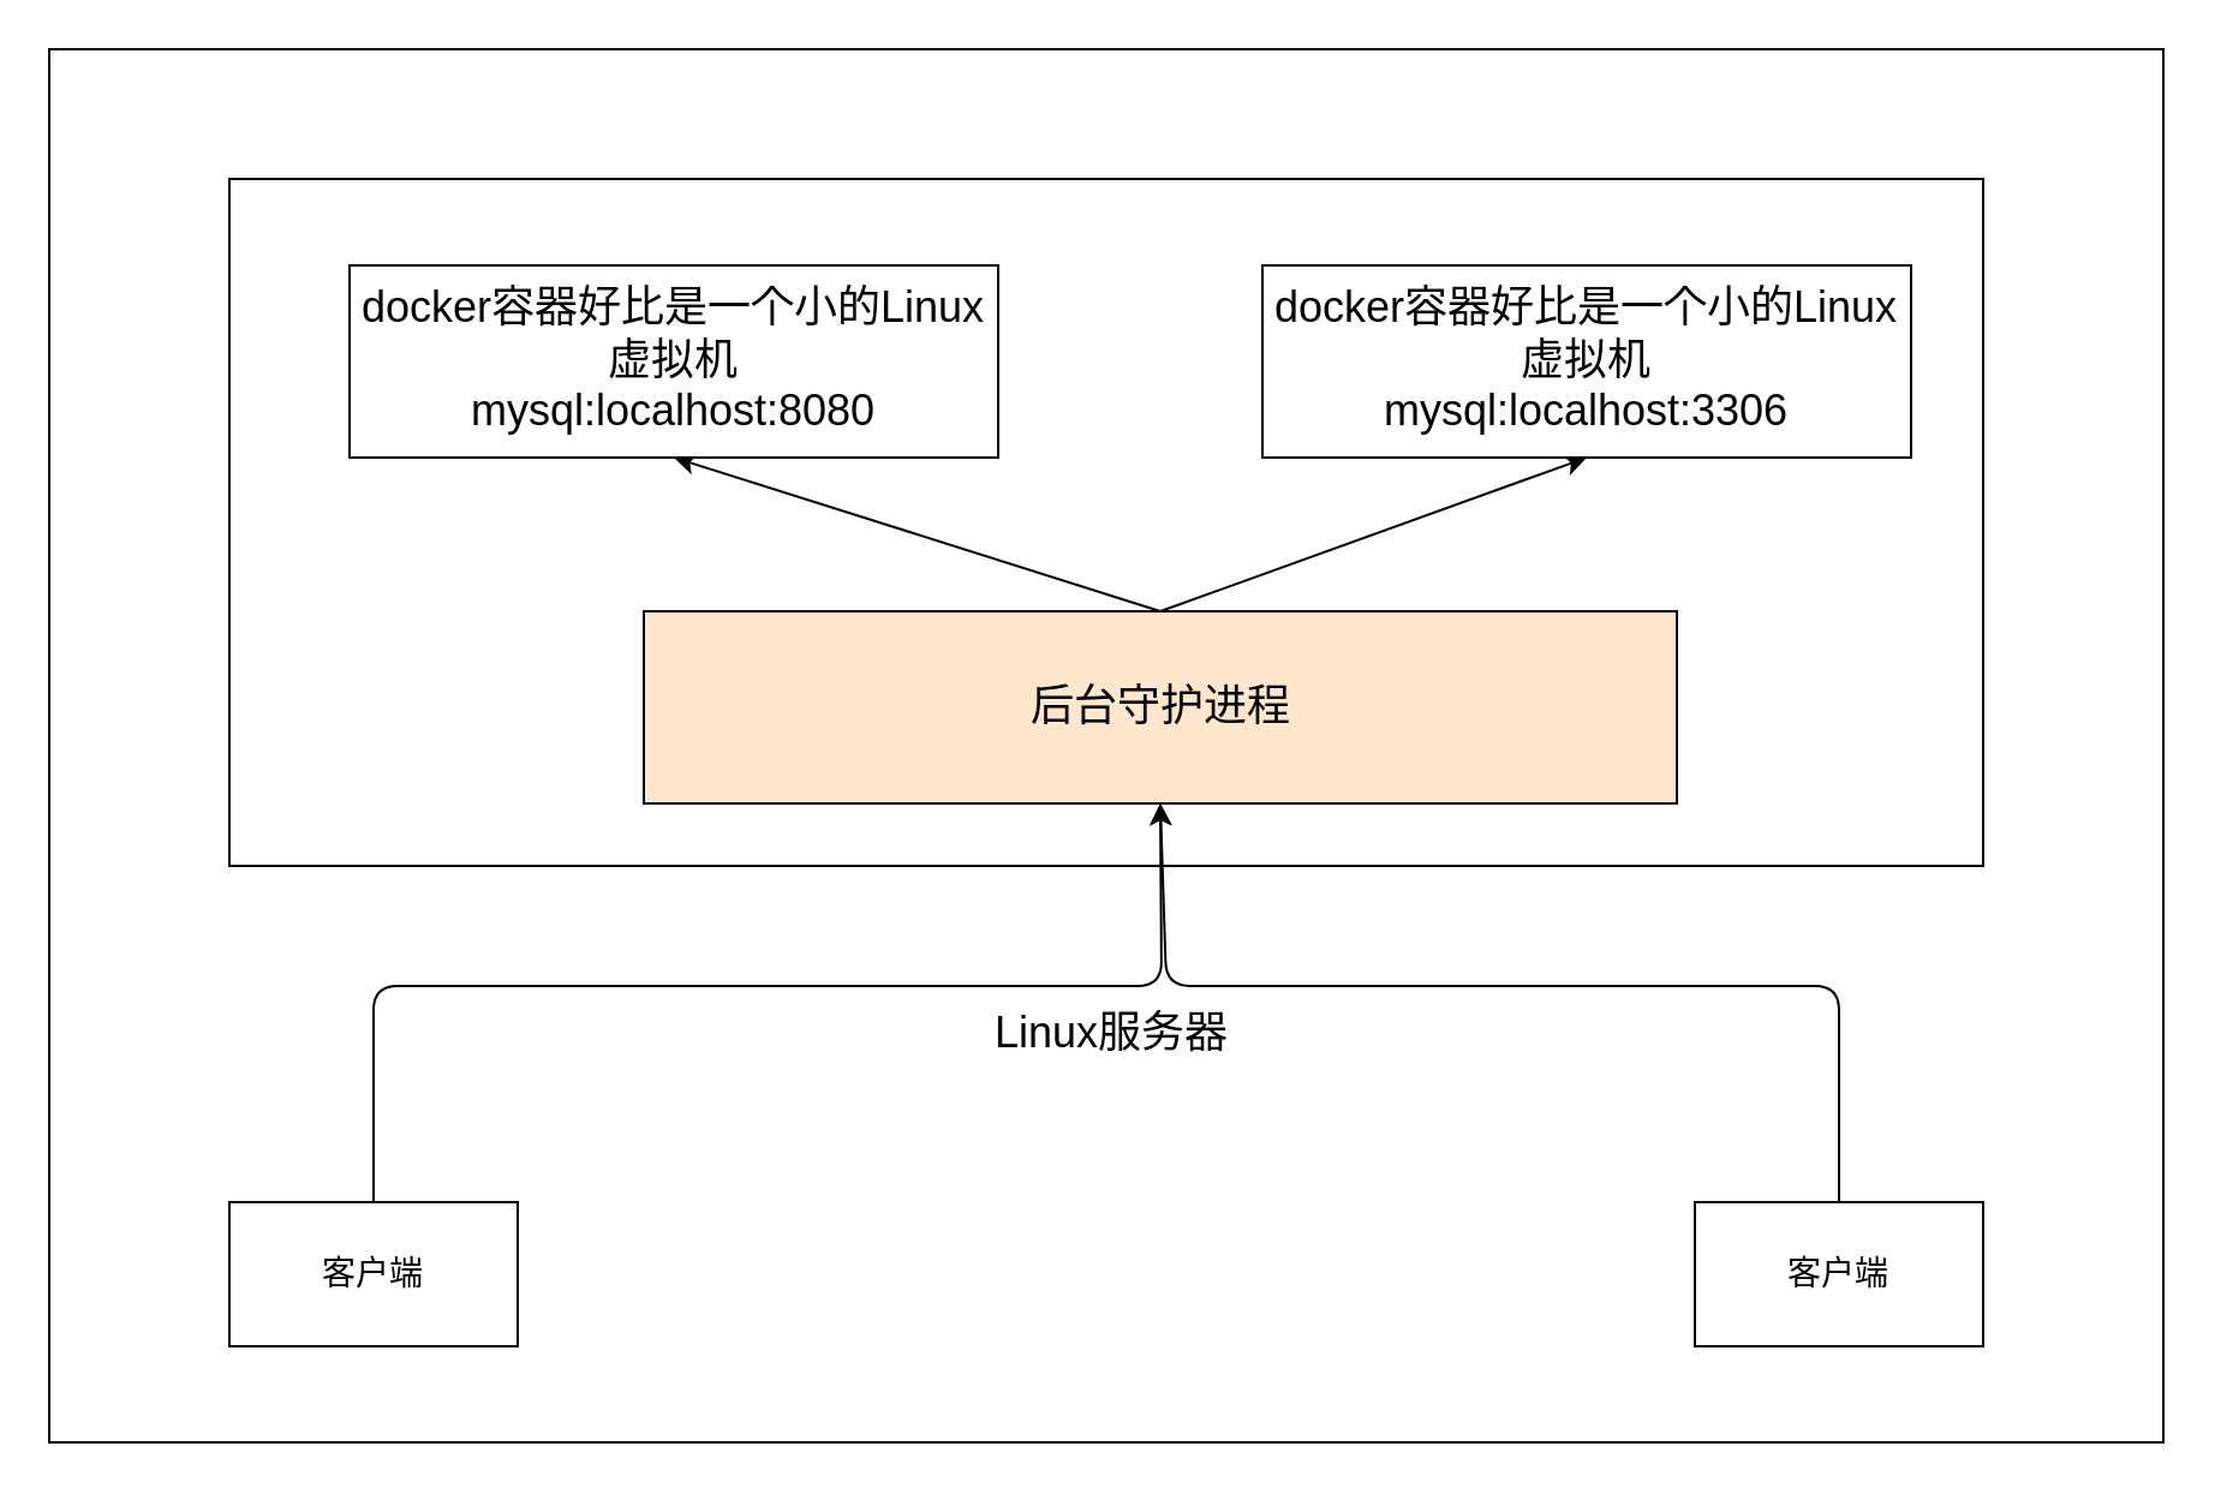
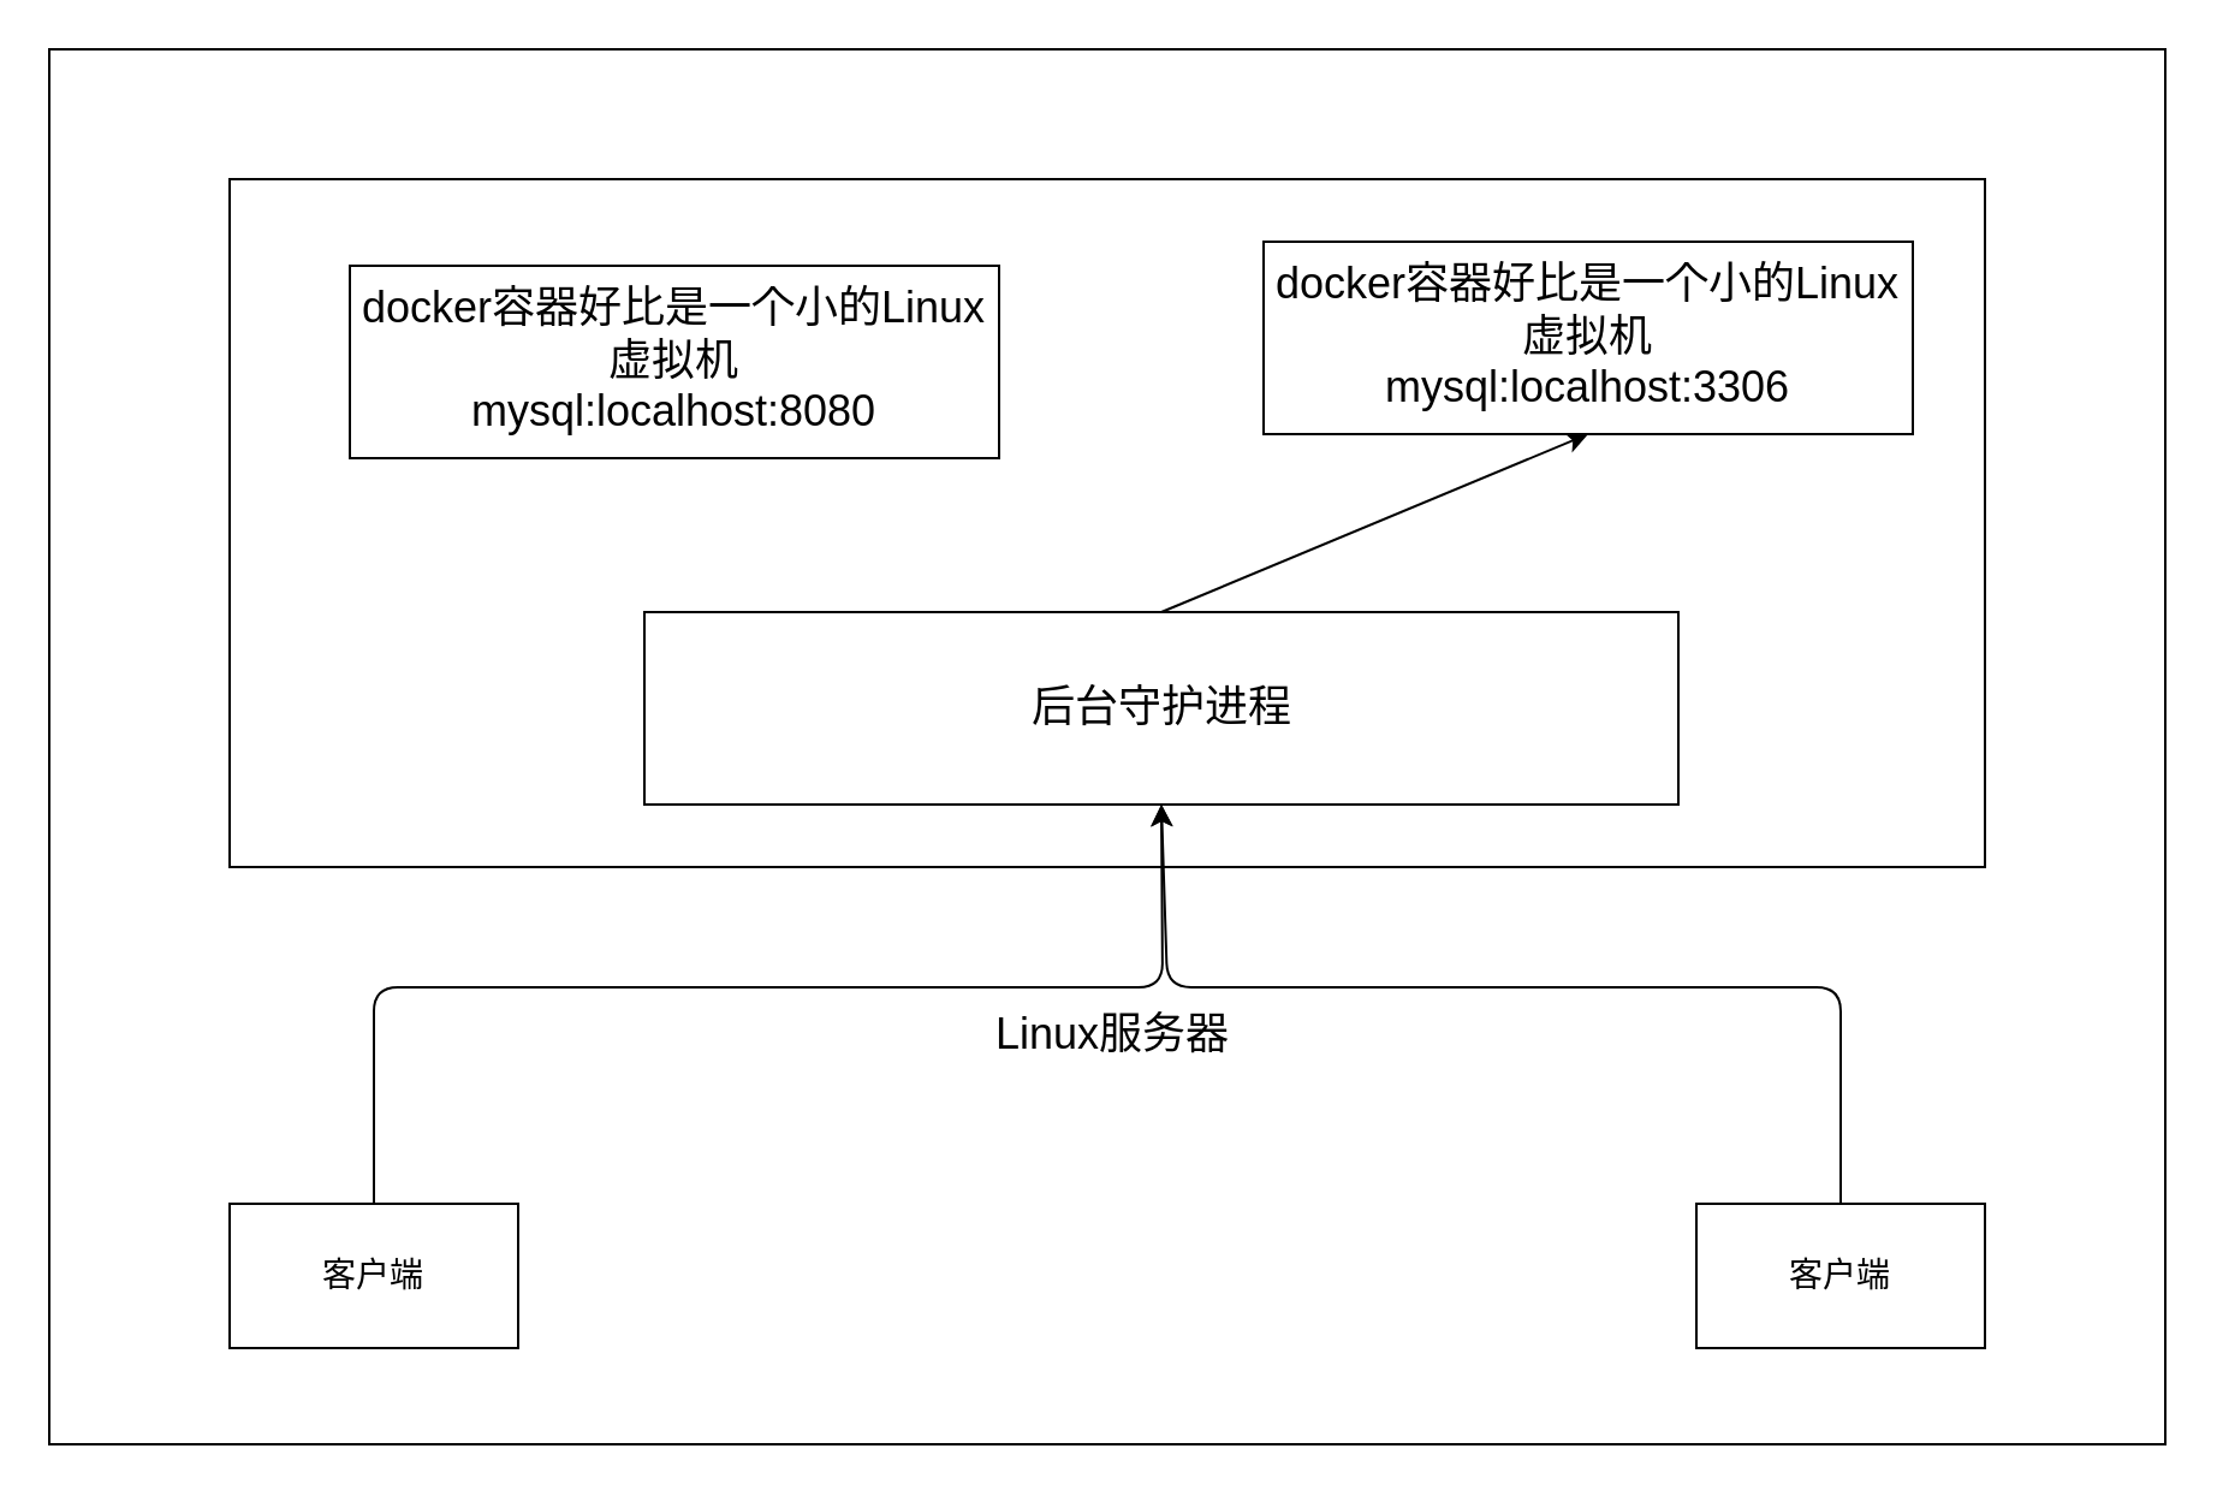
- <mxCell id="13" value="docker容器好比是一个小的Linux虚拟机&lt;br&gt;mysql:localhost:3306" style="rounded=0;whiteSpace=wrap;html=1;fontSize=18;" vertex="1" parent="1"><mxGeometry x="525" y="110" width="270" height="80" as="geometry" /></mxCell>
+ <mxCell id="13" value="docker容器好比是一个小的Linux虚拟机&lt;br&gt;mysql:localhost:3306" style="rounded=0;whiteSpace=wrap;html=1;fontSize=18;" vertex="1" parent="1"><mxGeometry x="525" y="100" width="270" height="80" as="geometry" /></mxCell>
- <mxCell id="10" style="edgeStyle=none;html=1;exitX=0.5;exitY=0;exitDx=0;exitDy=0;entryX=0.5;entryY=1;entryDx=0;entryDy=0;fontSize=18;" edge="1" parent="1" source="11" target="12"><mxGeometry relative="1" as="geometry" /></mxCell>
- <mxCell id="11" value="&lt;font style=&quot;font-size: 18px;&quot;&gt;后台守护进程&lt;/font&gt;" style="rounded=0;whiteSpace=wrap;html=1;fontSize=14;fillColor=#ffe6cc;" vertex="1" parent="1"><mxGeometry x="267.5" y="254" width="430" height="80" as="geometry" /></mxCell>
+ <mxCell id="11" value="&lt;font style=&quot;font-size: 18px;&quot;&gt;后台守护进程&lt;/font&gt;" style="rounded=0;whiteSpace=wrap;html=1;fontSize=14;" vertex="1" parent="1"><mxGeometry x="267.5" y="254" width="430" height="80" as="geometry" /></mxCell>
